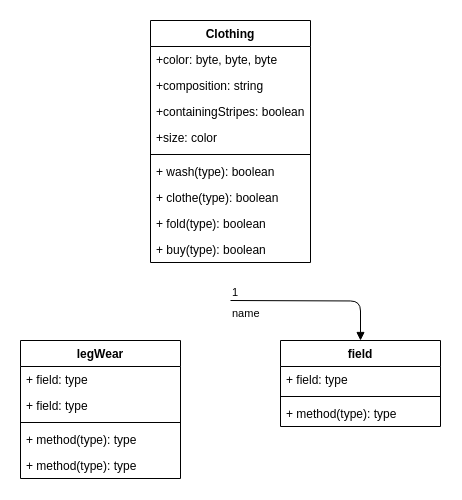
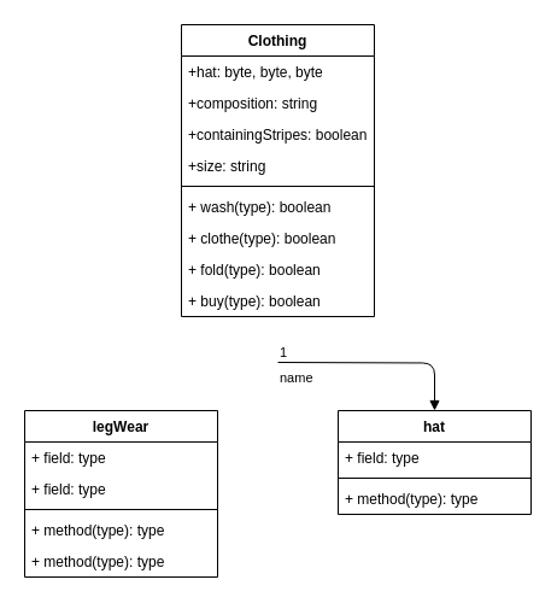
- <mxCell id="3" value="+color: byte, byte, byte" style="text;strokeColor=none;fillColor=none;align=left;verticalAlign=top;spacingLeft=4;spacingRight=4;overflow=hidden;rotatable=0;points=[[0,0.5],[1,0.5]];portConstraint=eastwest;" vertex="1" parent="2"><mxGeometry y="26" width="160" height="26" as="geometry" /></mxCell>
+ <mxCell id="3" value="+hat: byte, byte, byte" style="text;strokeColor=none;fillColor=none;align=left;verticalAlign=top;spacingLeft=4;spacingRight=4;overflow=hidden;rotatable=0;points=[[0,0.5],[1,0.5]];portConstraint=eastwest;" vertex="1" parent="2"><mxGeometry y="26" width="160" height="26" as="geometry" /></mxCell>
- <mxCell id="6" value="+size: color" style="text;strokeColor=none;fillColor=none;align=left;verticalAlign=top;spacingLeft=4;spacingRight=4;overflow=hidden;rotatable=0;points=[[0,0.5],[1,0.5]];portConstraint=eastwest;" vertex="1" parent="2"><mxGeometry y="104" width="160" height="26" as="geometry" /></mxCell>
+ <mxCell id="6" value="+size: string" style="text;strokeColor=none;fillColor=none;align=left;verticalAlign=top;spacingLeft=4;spacingRight=4;overflow=hidden;rotatable=0;points=[[0,0.5],[1,0.5]];portConstraint=eastwest;" vertex="1" parent="2"><mxGeometry y="104" width="160" height="26" as="geometry" /></mxCell>
- <mxCell id="18" value="field" style="swimlane;fontStyle=1;align=center;verticalAlign=top;childLayout=stackLayout;horizontal=1;startSize=26;horizontalStack=0;resizeParent=1;resizeParentMax=0;resizeLast=0;collapsible=1;marginBottom=0;" vertex="1" parent="1"><mxGeometry x="280" y="340" width="160" height="86" as="geometry" /></mxCell>
+ <mxCell id="18" value="hat" style="swimlane;fontStyle=1;align=center;verticalAlign=top;childLayout=stackLayout;horizontal=1;startSize=26;horizontalStack=0;resizeParent=1;resizeParentMax=0;resizeLast=0;collapsible=1;marginBottom=0;" vertex="1" parent="1"><mxGeometry x="280" y="340" width="160" height="86" as="geometry" /></mxCell>
